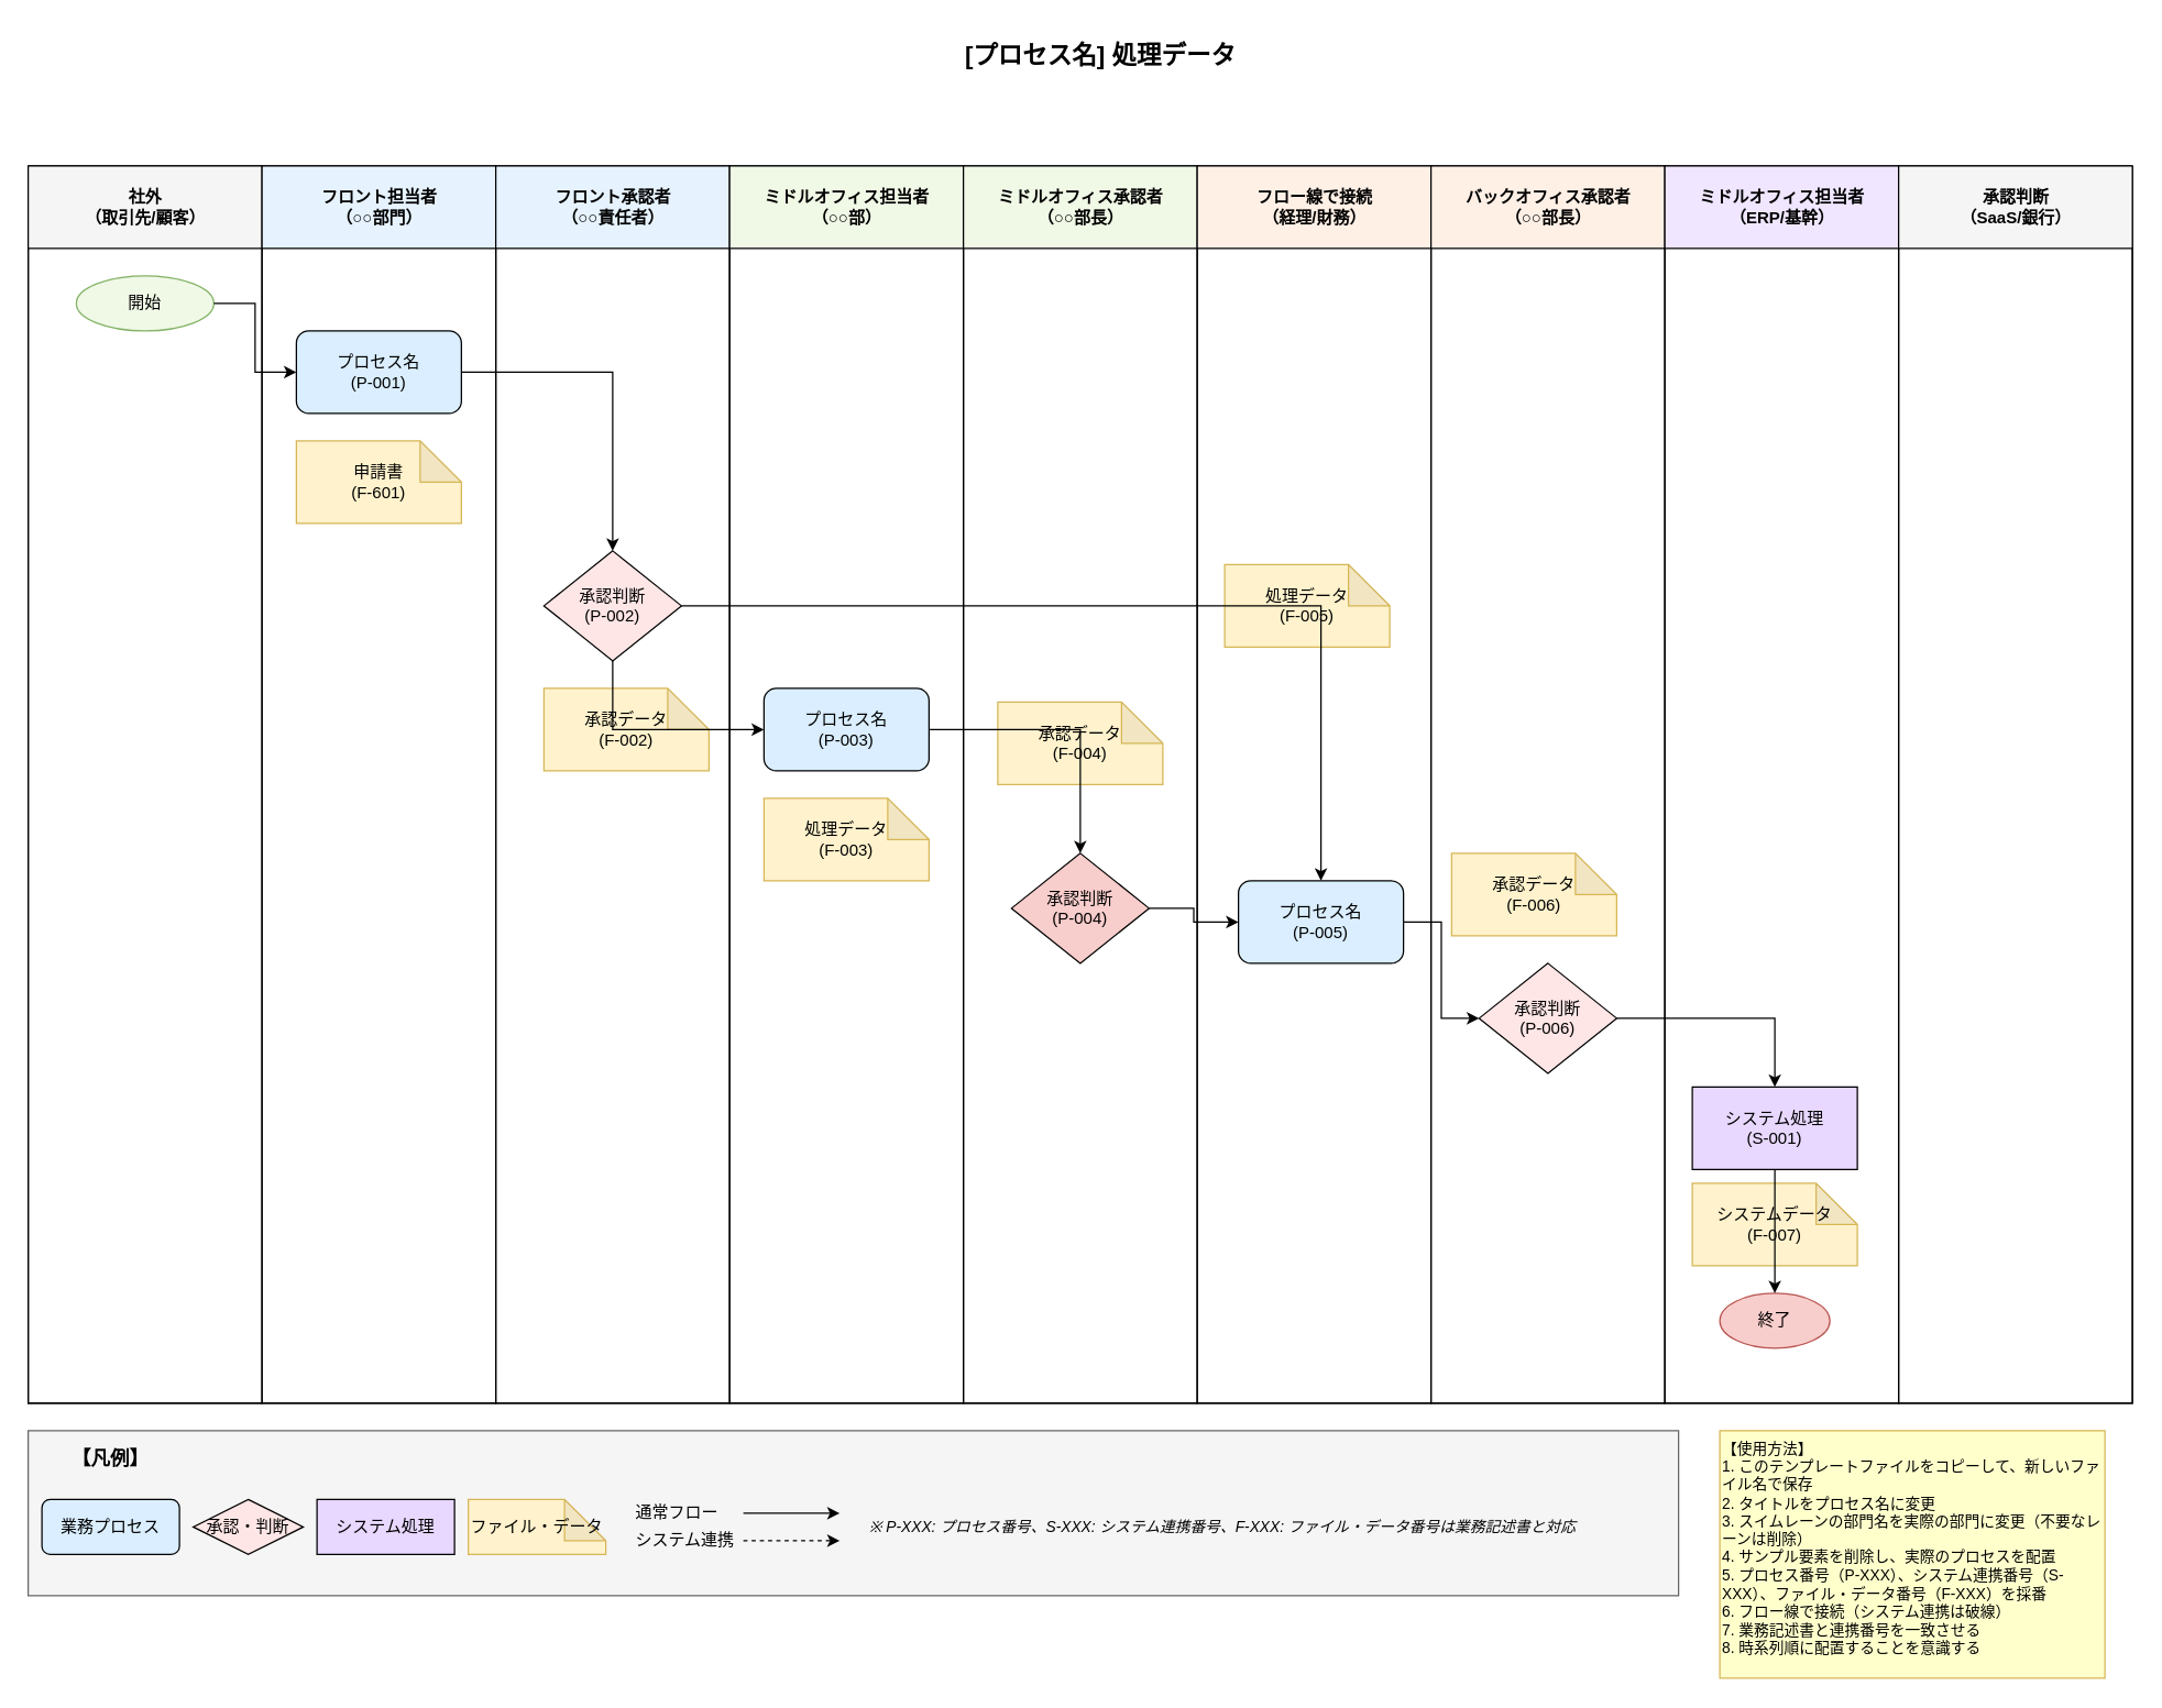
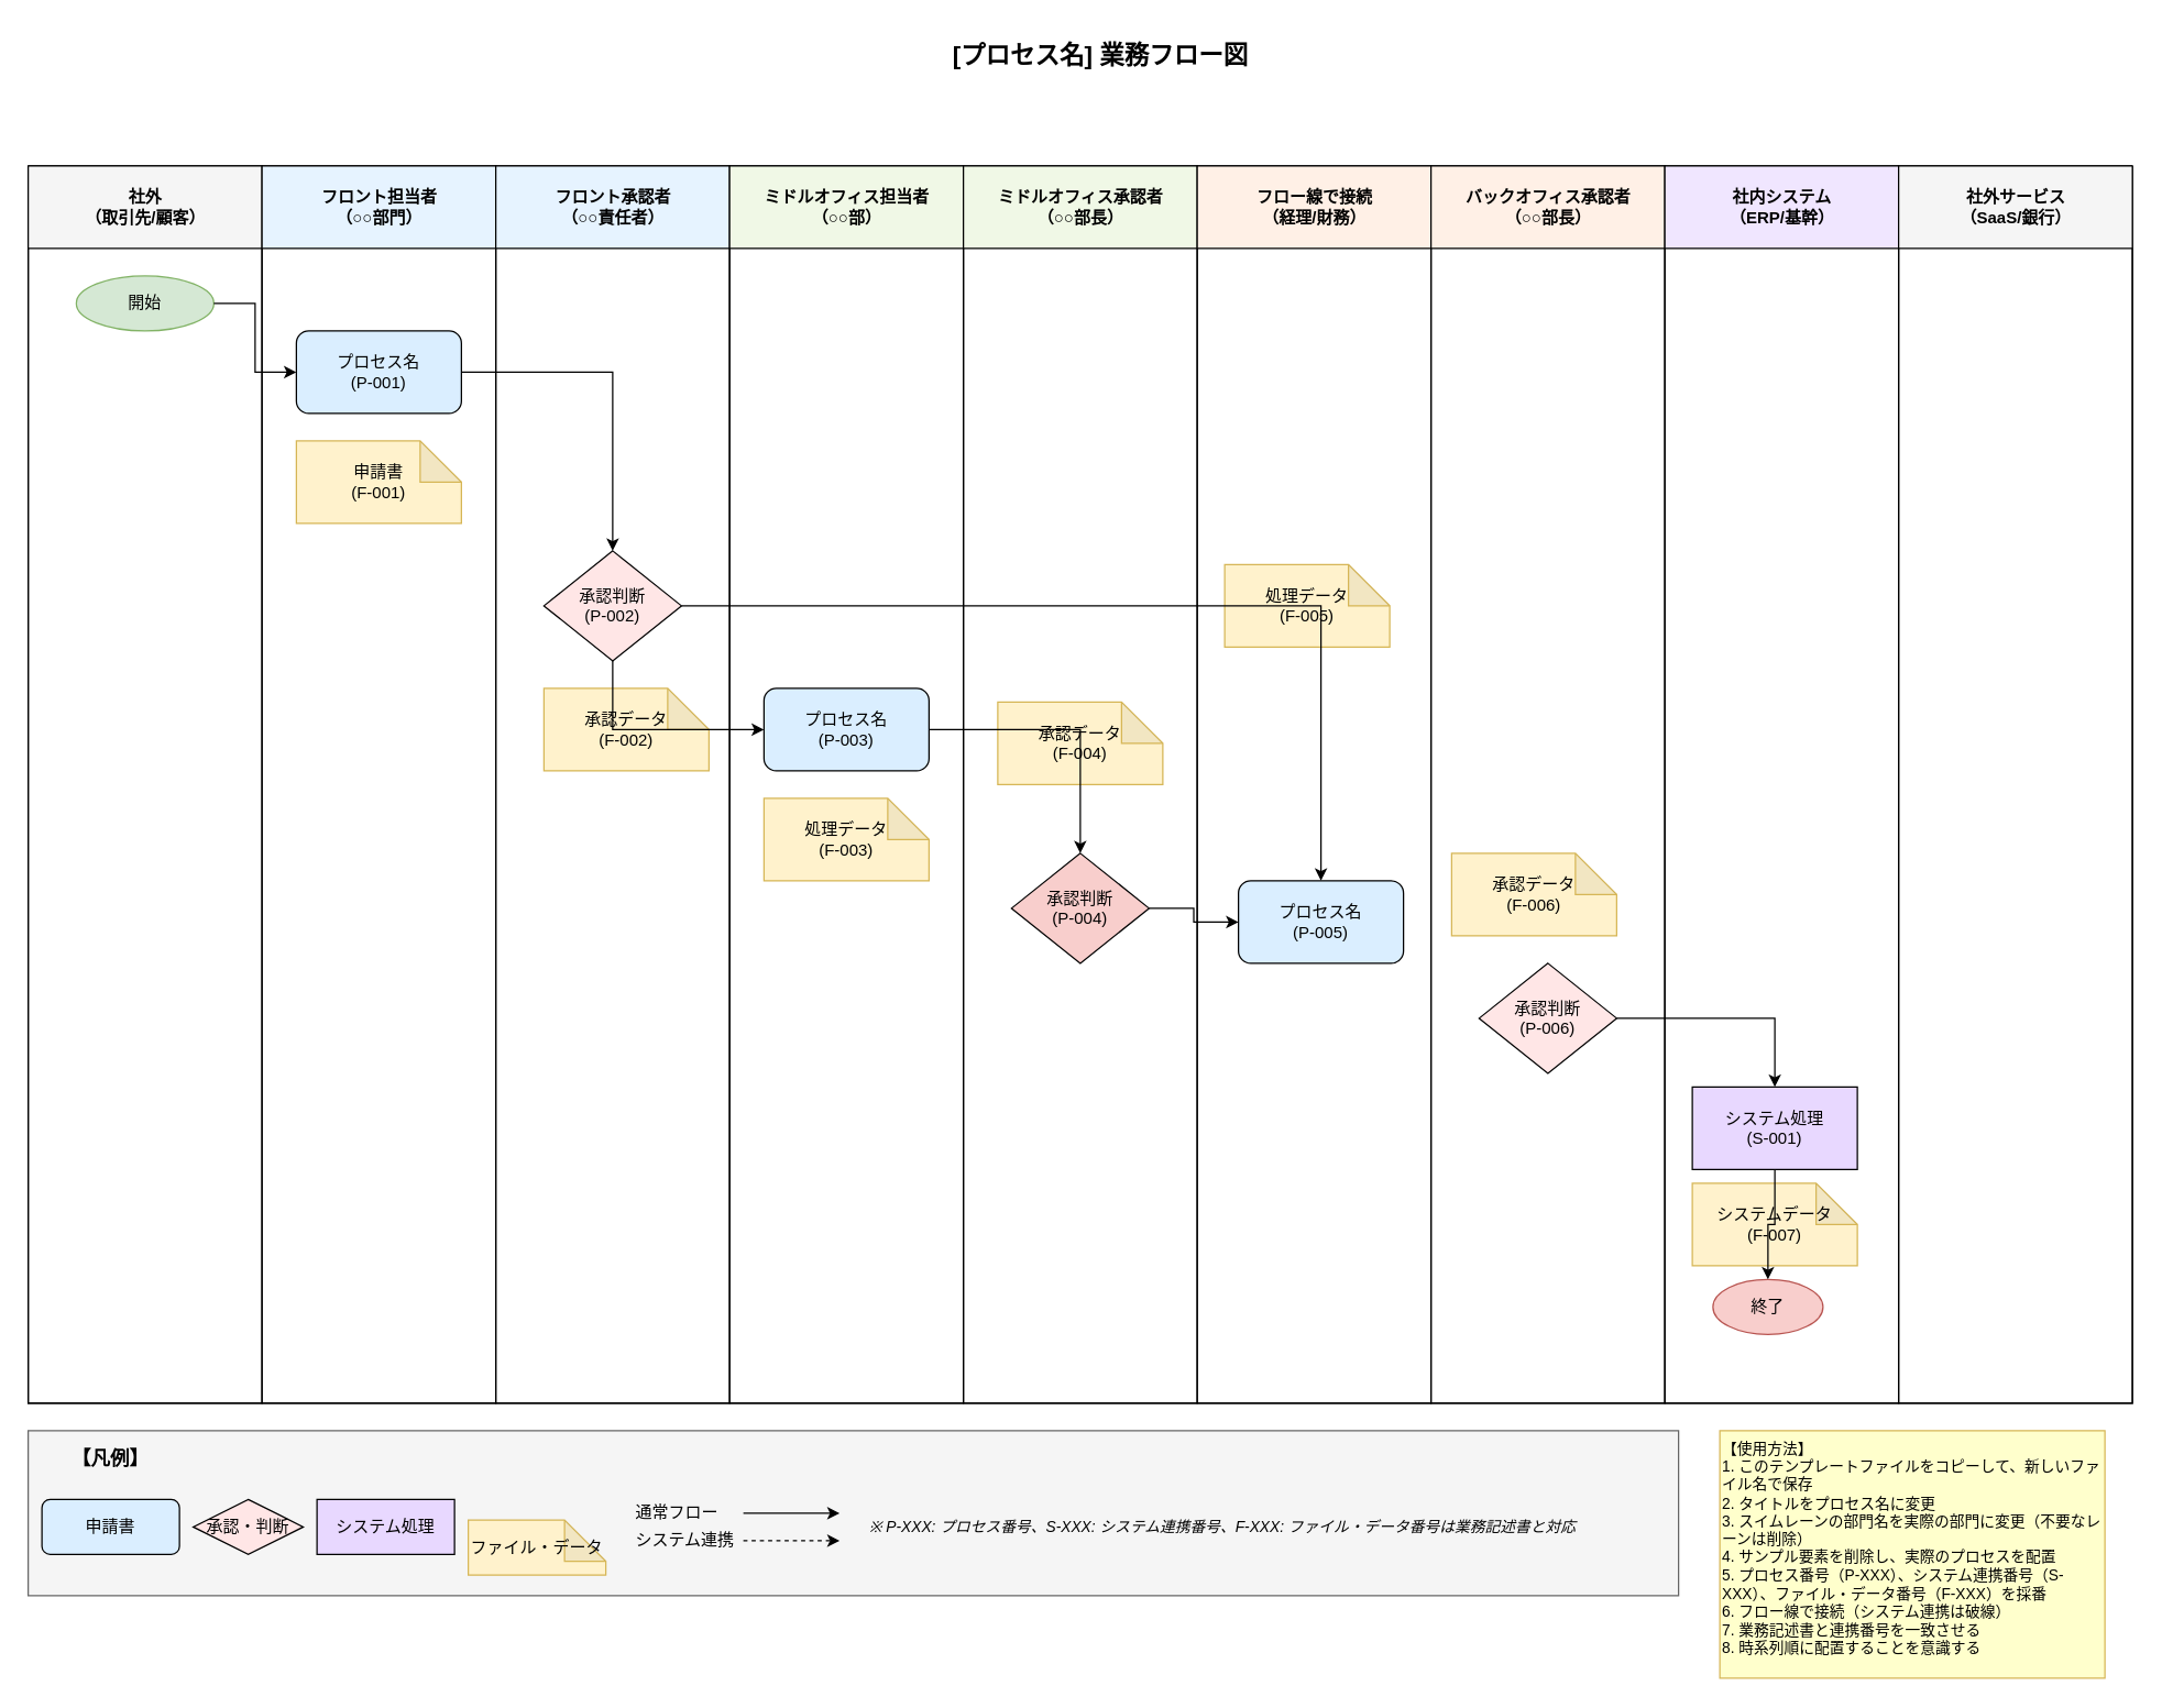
- <mxCell id="2" value="[プロセス名] 処理データ" style="text;html=1;strokeColor=none;fillColor=none;align=center;verticalAlign=middle;whiteSpace=wrap;rounded=0;fontSize=18;fontStyle=1" parent="1" vertex="1"><mxGeometry x="600" y="20" width="400" height="40" as="geometry" /></mxCell>
+ <mxCell id="2" value="[プロセス名] 業務フロー図" style="text;html=1;strokeColor=none;fillColor=none;align=center;verticalAlign=middle;whiteSpace=wrap;rounded=0;fontSize=18;fontStyle=1" parent="1" vertex="1"><mxGeometry x="600" y="20" width="400" height="40" as="geometry" /></mxCell>
- <mxCell id="24" value="ミドルオフィス担当者&lt;br&gt;（ERP/基幹）" style="swimlane;html=1;startSize=60;fillColor=#F0E6FF;" parent="3" vertex="1"><mxGeometry x="1190" width="170" height="900" as="geometry" /></mxCell>
+ <mxCell id="24" value="社内システム&lt;br&gt;（ERP/基幹）" style="swimlane;html=1;startSize=60;fillColor=#F0E6FF;" parent="3" vertex="1"><mxGeometry x="1190" width="170" height="900" as="geometry" /></mxCell>
- <mxCell id="29" value="承認判断&lt;br&gt;（SaaS/銀行）" style="swimlane;html=1;startSize=60;fillColor=#F5F5F5;" parent="3" vertex="1"><mxGeometry x="1360" width="170" height="900" as="geometry" /></mxCell>
+ <mxCell id="29" value="社外サービス&lt;br&gt;（SaaS/銀行）" style="swimlane;html=1;startSize=60;fillColor=#F5F5F5;" parent="3" vertex="1"><mxGeometry x="1360" width="170" height="900" as="geometry" /></mxCell>
- <mxCell id="5" value="開始" style="ellipse;whiteSpace=wrap;html=1;fillColor=#f0f8e6;strokeColor=#82B366;" parent="4" vertex="1"><mxGeometry x="35" y="80" width="100" height="40" as="geometry" /></mxCell>
+ <mxCell id="5" value="開始" style="ellipse;whiteSpace=wrap;html=1;fillColor=#D5E8D4;strokeColor=#82B366;" parent="4" vertex="1"><mxGeometry x="35" y="80" width="100" height="40" as="geometry" /></mxCell>
- <mxCell id="8" value="申請書&lt;br&gt;(F-601)" style="shape=note;whiteSpace=wrap;html=1;backgroundOutline=1;darkOpacity=0.05;fillColor=#FFF2CC;strokeColor=#D6B656;" parent="6" vertex="1"><mxGeometry x="25" y="200" width="120" height="60" as="geometry" /></mxCell>
+ <mxCell id="8" value="申請書&lt;br&gt;(F-001)" style="shape=note;whiteSpace=wrap;html=1;backgroundOutline=1;darkOpacity=0.05;fillColor=#FFF2CC;strokeColor=#D6B656;" parent="6" vertex="1"><mxGeometry x="25" y="200" width="120" height="60" as="geometry" /></mxCell>
- <mxCell id="36" style="edgeStyle=orthogonalEdgeStyle;rounded=0;orthogonalLoop=1;jettySize=auto;html=1;" parent="1" source="19" target="22" edge="1"><mxGeometry relative="1" as="geometry" /></mxCell>
- <mxCell id="27" value="終了" style="ellipse;whiteSpace=wrap;html=1;fillColor=#F8CECC;strokeColor=#B85450;" parent="24" vertex="1"><mxGeometry x="40" y="820" width="80" height="40" as="geometry" /></mxCell>
+ <mxCell id="27" value="終了" style="ellipse;whiteSpace=wrap;html=1;fillColor=#F8CECC;strokeColor=#B85450;" parent="24" vertex="1"><mxGeometry x="35" y="810" width="80" height="40" as="geometry" /></mxCell>
- <mxCell id="40" value="業務プロセス" style="rounded=1;whiteSpace=wrap;html=1;fillColor=#DAEEFF;" parent="1" vertex="1"><mxGeometry x="30" y="1090" width="100" height="40" as="geometry" /></mxCell>
+ <mxCell id="40" value="申請書" style="rounded=1;whiteSpace=wrap;html=1;fillColor=#DAEEFF;" parent="1" vertex="1"><mxGeometry x="30" y="1090" width="100" height="40" as="geometry" /></mxCell>
- <mxCell id="43" value="ファイル・データ" style="shape=note;whiteSpace=wrap;html=1;backgroundOutline=1;darkOpacity=0.05;fillColor=#FFF2CC;strokeColor=#D6B656;" parent="1" vertex="1"><mxGeometry x="340" y="1090" width="100" height="40" as="geometry" /></mxCell>
+ <mxCell id="43" value="ファイル・データ" style="shape=note;whiteSpace=wrap;html=1;backgroundOutline=1;darkOpacity=0.05;fillColor=#FFF2CC;strokeColor=#D6B656;" parent="1" vertex="1"><mxGeometry x="340" y="1105" width="100" height="40" as="geometry" /></mxCell>
